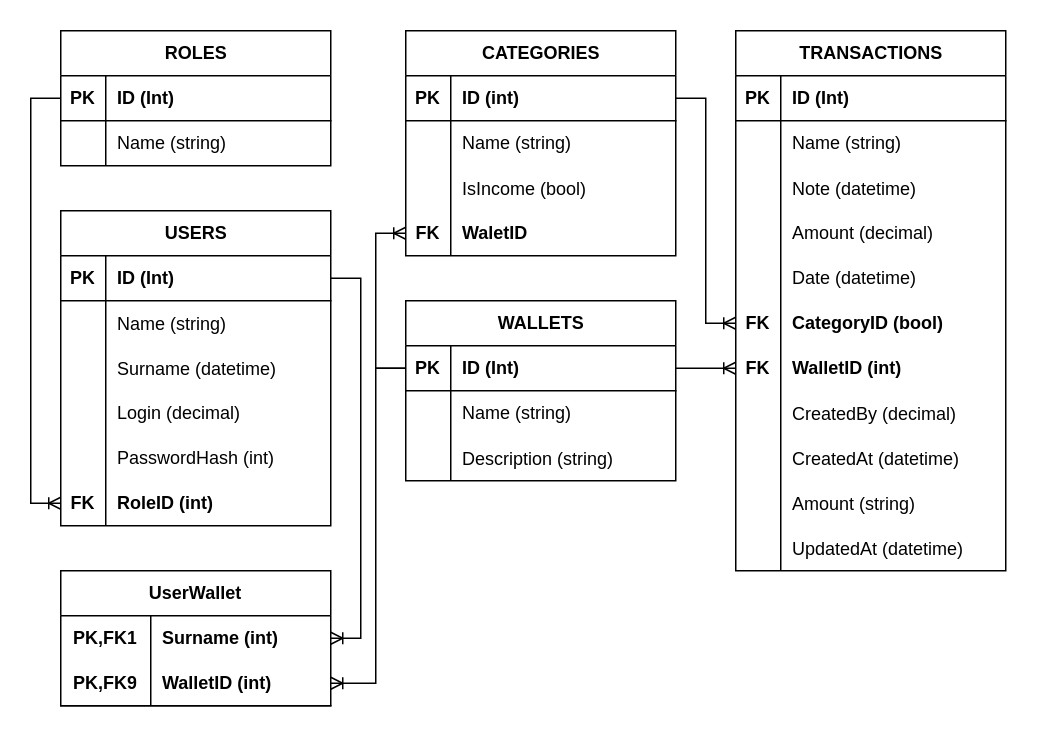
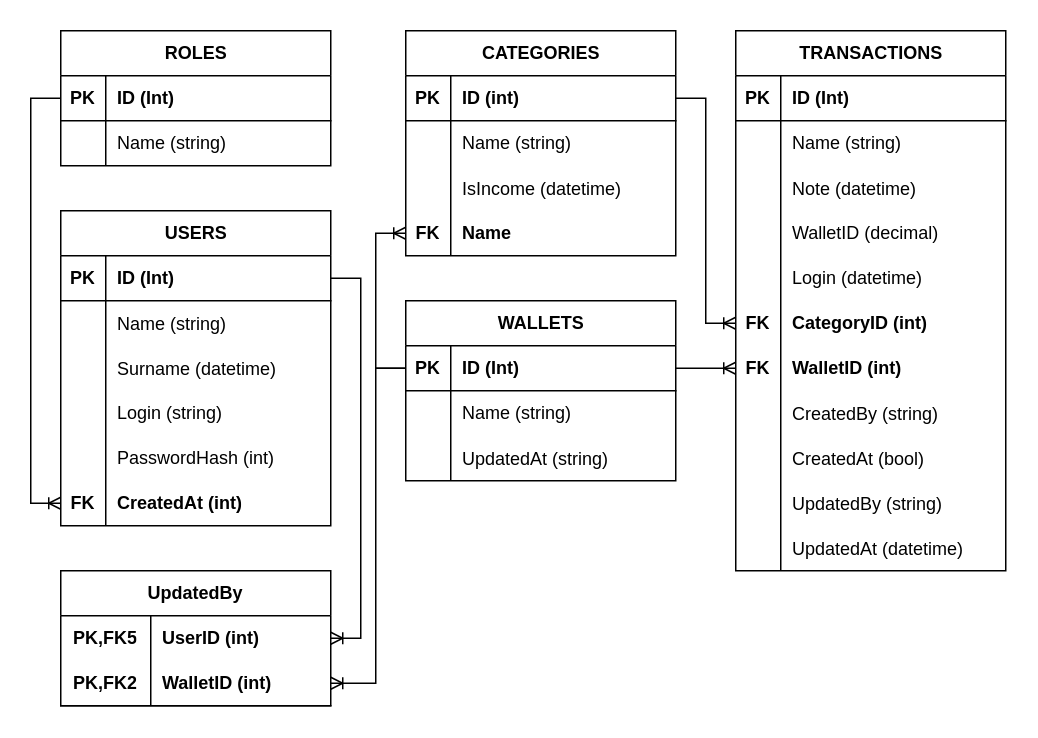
- <mxCell id="49" value="IsIncome (bool)" style="shape=partialRectangle;connectable=0;fillColor=none;top=0;left=0;bottom=0;right=0;align=left;spacingLeft=6;overflow=hidden;" vertex="1" parent="47"><mxGeometry x="30" width="150" height="30" as="geometry"><mxRectangle width="150" height="30" as="alternateBounds" /></mxGeometry></mxCell>
+ <mxCell id="49" value="IsIncome (datetime)" style="shape=partialRectangle;connectable=0;fillColor=none;top=0;left=0;bottom=0;right=0;align=left;spacingLeft=6;overflow=hidden;" vertex="1" parent="47"><mxGeometry x="30" width="150" height="30" as="geometry"><mxRectangle width="150" height="30" as="alternateBounds" /></mxGeometry></mxCell>
- <mxCell id="52" value="WaletID" style="shape=partialRectangle;connectable=0;fillColor=none;top=0;left=0;bottom=0;right=0;align=left;spacingLeft=6;fontStyle=1;overflow=hidden;whiteSpace=wrap;html=1;" vertex="1" parent="50"><mxGeometry x="30" width="150" height="30" as="geometry"><mxRectangle width="150" height="30" as="alternateBounds" /></mxGeometry></mxCell>
+ <mxCell id="52" value="Name" style="shape=partialRectangle;connectable=0;fillColor=none;top=0;left=0;bottom=0;right=0;align=left;spacingLeft=6;fontStyle=1;overflow=hidden;whiteSpace=wrap;html=1;" vertex="1" parent="50"><mxGeometry x="30" width="150" height="30" as="geometry"><mxRectangle width="150" height="30" as="alternateBounds" /></mxGeometry></mxCell>
- <mxCell id="66" value="Amount (decimal)" style="shape=partialRectangle;connectable=0;fillColor=none;top=0;left=0;bottom=0;right=0;align=left;spacingLeft=6;overflow=hidden;whiteSpace=wrap;html=1;" vertex="1" parent="64"><mxGeometry x="30" width="150" height="30" as="geometry"><mxRectangle width="150" height="30" as="alternateBounds" /></mxGeometry></mxCell>
+ <mxCell id="66" value="WalletID (decimal)" style="shape=partialRectangle;connectable=0;fillColor=none;top=0;left=0;bottom=0;right=0;align=left;spacingLeft=6;overflow=hidden;whiteSpace=wrap;html=1;" vertex="1" parent="64"><mxGeometry x="30" width="150" height="30" as="geometry"><mxRectangle width="150" height="30" as="alternateBounds" /></mxGeometry></mxCell>
- <mxCell id="69" value="Date (datetime)" style="shape=partialRectangle;connectable=0;fillColor=none;top=0;left=0;bottom=0;right=0;align=left;spacingLeft=6;overflow=hidden;whiteSpace=wrap;html=1;" vertex="1" parent="67"><mxGeometry x="30" width="150" height="30" as="geometry"><mxRectangle width="150" height="30" as="alternateBounds" /></mxGeometry></mxCell>
+ <mxCell id="69" value="Login (datetime)" style="shape=partialRectangle;connectable=0;fillColor=none;top=0;left=0;bottom=0;right=0;align=left;spacingLeft=6;overflow=hidden;whiteSpace=wrap;html=1;" vertex="1" parent="67"><mxGeometry x="30" width="150" height="30" as="geometry"><mxRectangle width="150" height="30" as="alternateBounds" /></mxGeometry></mxCell>
- <mxCell id="72" value="СategoryID (bool)" style="shape=partialRectangle;connectable=0;fillColor=none;top=0;left=0;bottom=0;right=0;align=left;spacingLeft=6;fontStyle=1;overflow=hidden;whiteSpace=wrap;html=1;" vertex="1" parent="70"><mxGeometry x="30" width="150" height="30" as="geometry"><mxRectangle width="150" height="30" as="alternateBounds" /></mxGeometry></mxCell>
+ <mxCell id="72" value="СategoryID (int)" style="shape=partialRectangle;connectable=0;fillColor=none;top=0;left=0;bottom=0;right=0;align=left;spacingLeft=6;fontStyle=1;overflow=hidden;whiteSpace=wrap;html=1;" vertex="1" parent="70"><mxGeometry x="30" width="150" height="30" as="geometry"><mxRectangle width="150" height="30" as="alternateBounds" /></mxGeometry></mxCell>
- <mxCell id="21" value="Login&amp;nbsp;(decimal)" style="shape=partialRectangle;connectable=0;fillColor=none;top=0;left=0;bottom=0;right=0;align=left;spacingLeft=6;overflow=hidden;whiteSpace=wrap;html=1;noLabel=0;colspan=1;portConstraintRotation=0;" vertex="1" parent="19"><mxGeometry x="30" width="150" height="30" as="geometry"><mxRectangle width="150" height="30" as="alternateBounds" /></mxGeometry></mxCell>
+ <mxCell id="21" value="Login&amp;nbsp;(string)" style="shape=partialRectangle;connectable=0;fillColor=none;top=0;left=0;bottom=0;right=0;align=left;spacingLeft=6;overflow=hidden;whiteSpace=wrap;html=1;noLabel=0;colspan=1;portConstraintRotation=0;" vertex="1" parent="19"><mxGeometry x="30" width="150" height="30" as="geometry"><mxRectangle width="150" height="30" as="alternateBounds" /></mxGeometry></mxCell>
- <mxCell id="78" value="CreatedBy (decimal)" style="shape=partialRectangle;connectable=0;fillColor=none;top=0;left=0;bottom=0;right=0;align=left;spacingLeft=6;overflow=hidden;" vertex="1" parent="76"><mxGeometry x="30" width="150" height="30" as="geometry"><mxRectangle width="150" height="30" as="alternateBounds" /></mxGeometry></mxCell>
+ <mxCell id="78" value="CreatedBy (string)" style="shape=partialRectangle;connectable=0;fillColor=none;top=0;left=0;bottom=0;right=0;align=left;spacingLeft=6;overflow=hidden;" vertex="1" parent="76"><mxGeometry x="30" width="150" height="30" as="geometry"><mxRectangle width="150" height="30" as="alternateBounds" /></mxGeometry></mxCell>
- <mxCell id="38" value="Description (string)" style="shape=partialRectangle;connectable=0;fillColor=none;top=0;left=0;bottom=0;right=0;align=left;spacingLeft=6;overflow=hidden;" vertex="1" parent="36"><mxGeometry x="30" width="150" height="30" as="geometry"><mxRectangle width="150" height="30" as="alternateBounds" /></mxGeometry></mxCell>
+ <mxCell id="38" value="UpdatedAt (string)" style="shape=partialRectangle;connectable=0;fillColor=none;top=0;left=0;bottom=0;right=0;align=left;spacingLeft=6;overflow=hidden;" vertex="1" parent="36"><mxGeometry x="30" width="150" height="30" as="geometry"><mxRectangle width="150" height="30" as="alternateBounds" /></mxGeometry></mxCell>
- <mxCell id="81" value="CreatedAt (datetime)" style="shape=partialRectangle;connectable=0;fillColor=none;top=0;left=0;bottom=0;right=0;align=left;spacingLeft=6;overflow=hidden;" vertex="1" parent="79"><mxGeometry x="30" width="150" height="30" as="geometry"><mxRectangle width="150" height="30" as="alternateBounds" /></mxGeometry></mxCell>
+ <mxCell id="81" value="CreatedAt (bool)" style="shape=partialRectangle;connectable=0;fillColor=none;top=0;left=0;bottom=0;right=0;align=left;spacingLeft=6;overflow=hidden;" vertex="1" parent="79"><mxGeometry x="30" width="150" height="30" as="geometry"><mxRectangle width="150" height="30" as="alternateBounds" /></mxGeometry></mxCell>
- <mxCell id="27" value="RoleID (int)" style="shape=partialRectangle;connectable=0;fillColor=none;top=0;left=0;bottom=0;right=0;align=left;spacingLeft=6;fontStyle=1;overflow=hidden;whiteSpace=wrap;html=1;" vertex="1" parent="25"><mxGeometry x="30" width="150" height="30" as="geometry"><mxRectangle width="150" height="30" as="alternateBounds" /></mxGeometry></mxCell>
+ <mxCell id="27" value="CreatedAt (int)" style="shape=partialRectangle;connectable=0;fillColor=none;top=0;left=0;bottom=0;right=0;align=left;spacingLeft=6;fontStyle=1;overflow=hidden;whiteSpace=wrap;html=1;" vertex="1" parent="25"><mxGeometry x="30" width="150" height="30" as="geometry"><mxRectangle width="150" height="30" as="alternateBounds" /></mxGeometry></mxCell>
- <mxCell id="84" value="Amount (string)" style="shape=partialRectangle;connectable=0;fillColor=none;top=0;left=0;bottom=0;right=0;align=left;spacingLeft=6;overflow=hidden;" vertex="1" parent="82"><mxGeometry x="30" width="150" height="30" as="geometry"><mxRectangle width="150" height="30" as="alternateBounds" /></mxGeometry></mxCell>
+ <mxCell id="84" value="UpdatedBy (string)" style="shape=partialRectangle;connectable=0;fillColor=none;top=0;left=0;bottom=0;right=0;align=left;spacingLeft=6;overflow=hidden;" vertex="1" parent="82"><mxGeometry x="30" width="150" height="30" as="geometry"><mxRectangle width="150" height="30" as="alternateBounds" /></mxGeometry></mxCell>
- <mxCell id="90" value="UserWallet" style="shape=table;startSize=30;container=1;collapsible=1;childLayout=tableLayout;fixedRows=1;rowLines=0;fontStyle=1;align=center;resizeLast=1;html=1;whiteSpace=wrap;" vertex="1" parent="1"><mxGeometry x="40" y="380" width="180" height="90" as="geometry" /></mxCell>
+ <mxCell id="90" value="UpdatedBy" style="shape=table;startSize=30;container=1;collapsible=1;childLayout=tableLayout;fixedRows=1;rowLines=0;fontStyle=1;align=center;resizeLast=1;html=1;whiteSpace=wrap;" vertex="1" parent="1"><mxGeometry x="40" y="380" width="180" height="90" as="geometry" /></mxCell>
- <mxCell id="92" value="PK,FK1" style="shape=partialRectangle;connectable=0;fillColor=none;top=0;left=0;bottom=0;right=0;fontStyle=1;overflow=hidden;html=1;whiteSpace=wrap;" vertex="1" parent="91"><mxGeometry width="60" height="30" as="geometry"><mxRectangle width="60" height="30" as="alternateBounds" /></mxGeometry></mxCell>
+ <mxCell id="92" value="PK,FK5" style="shape=partialRectangle;connectable=0;fillColor=none;top=0;left=0;bottom=0;right=0;fontStyle=1;overflow=hidden;html=1;whiteSpace=wrap;" vertex="1" parent="91"><mxGeometry width="60" height="30" as="geometry"><mxRectangle width="60" height="30" as="alternateBounds" /></mxGeometry></mxCell>
- <mxCell id="93" value="Surname (int)" style="shape=partialRectangle;connectable=0;fillColor=none;top=0;left=0;bottom=0;right=0;align=left;spacingLeft=6;fontStyle=1;overflow=hidden;html=1;whiteSpace=wrap;" vertex="1" parent="91"><mxGeometry x="60" width="120" height="30" as="geometry"><mxRectangle width="120" height="30" as="alternateBounds" /></mxGeometry></mxCell>
+ <mxCell id="93" value="UserID (int)" style="shape=partialRectangle;connectable=0;fillColor=none;top=0;left=0;bottom=0;right=0;align=left;spacingLeft=6;fontStyle=1;overflow=hidden;html=1;whiteSpace=wrap;" vertex="1" parent="91"><mxGeometry x="60" width="120" height="30" as="geometry"><mxRectangle width="120" height="30" as="alternateBounds" /></mxGeometry></mxCell>
- <mxCell id="95" value="PK,FK9" style="shape=partialRectangle;connectable=0;fillColor=none;top=0;left=0;bottom=0;right=0;fontStyle=1;overflow=hidden;html=1;whiteSpace=wrap;" vertex="1" parent="94"><mxGeometry width="60" height="30" as="geometry"><mxRectangle width="60" height="30" as="alternateBounds" /></mxGeometry></mxCell>
+ <mxCell id="95" value="PK,FK2" style="shape=partialRectangle;connectable=0;fillColor=none;top=0;left=0;bottom=0;right=0;fontStyle=1;overflow=hidden;html=1;whiteSpace=wrap;" vertex="1" parent="94"><mxGeometry width="60" height="30" as="geometry"><mxRectangle width="60" height="30" as="alternateBounds" /></mxGeometry></mxCell>
